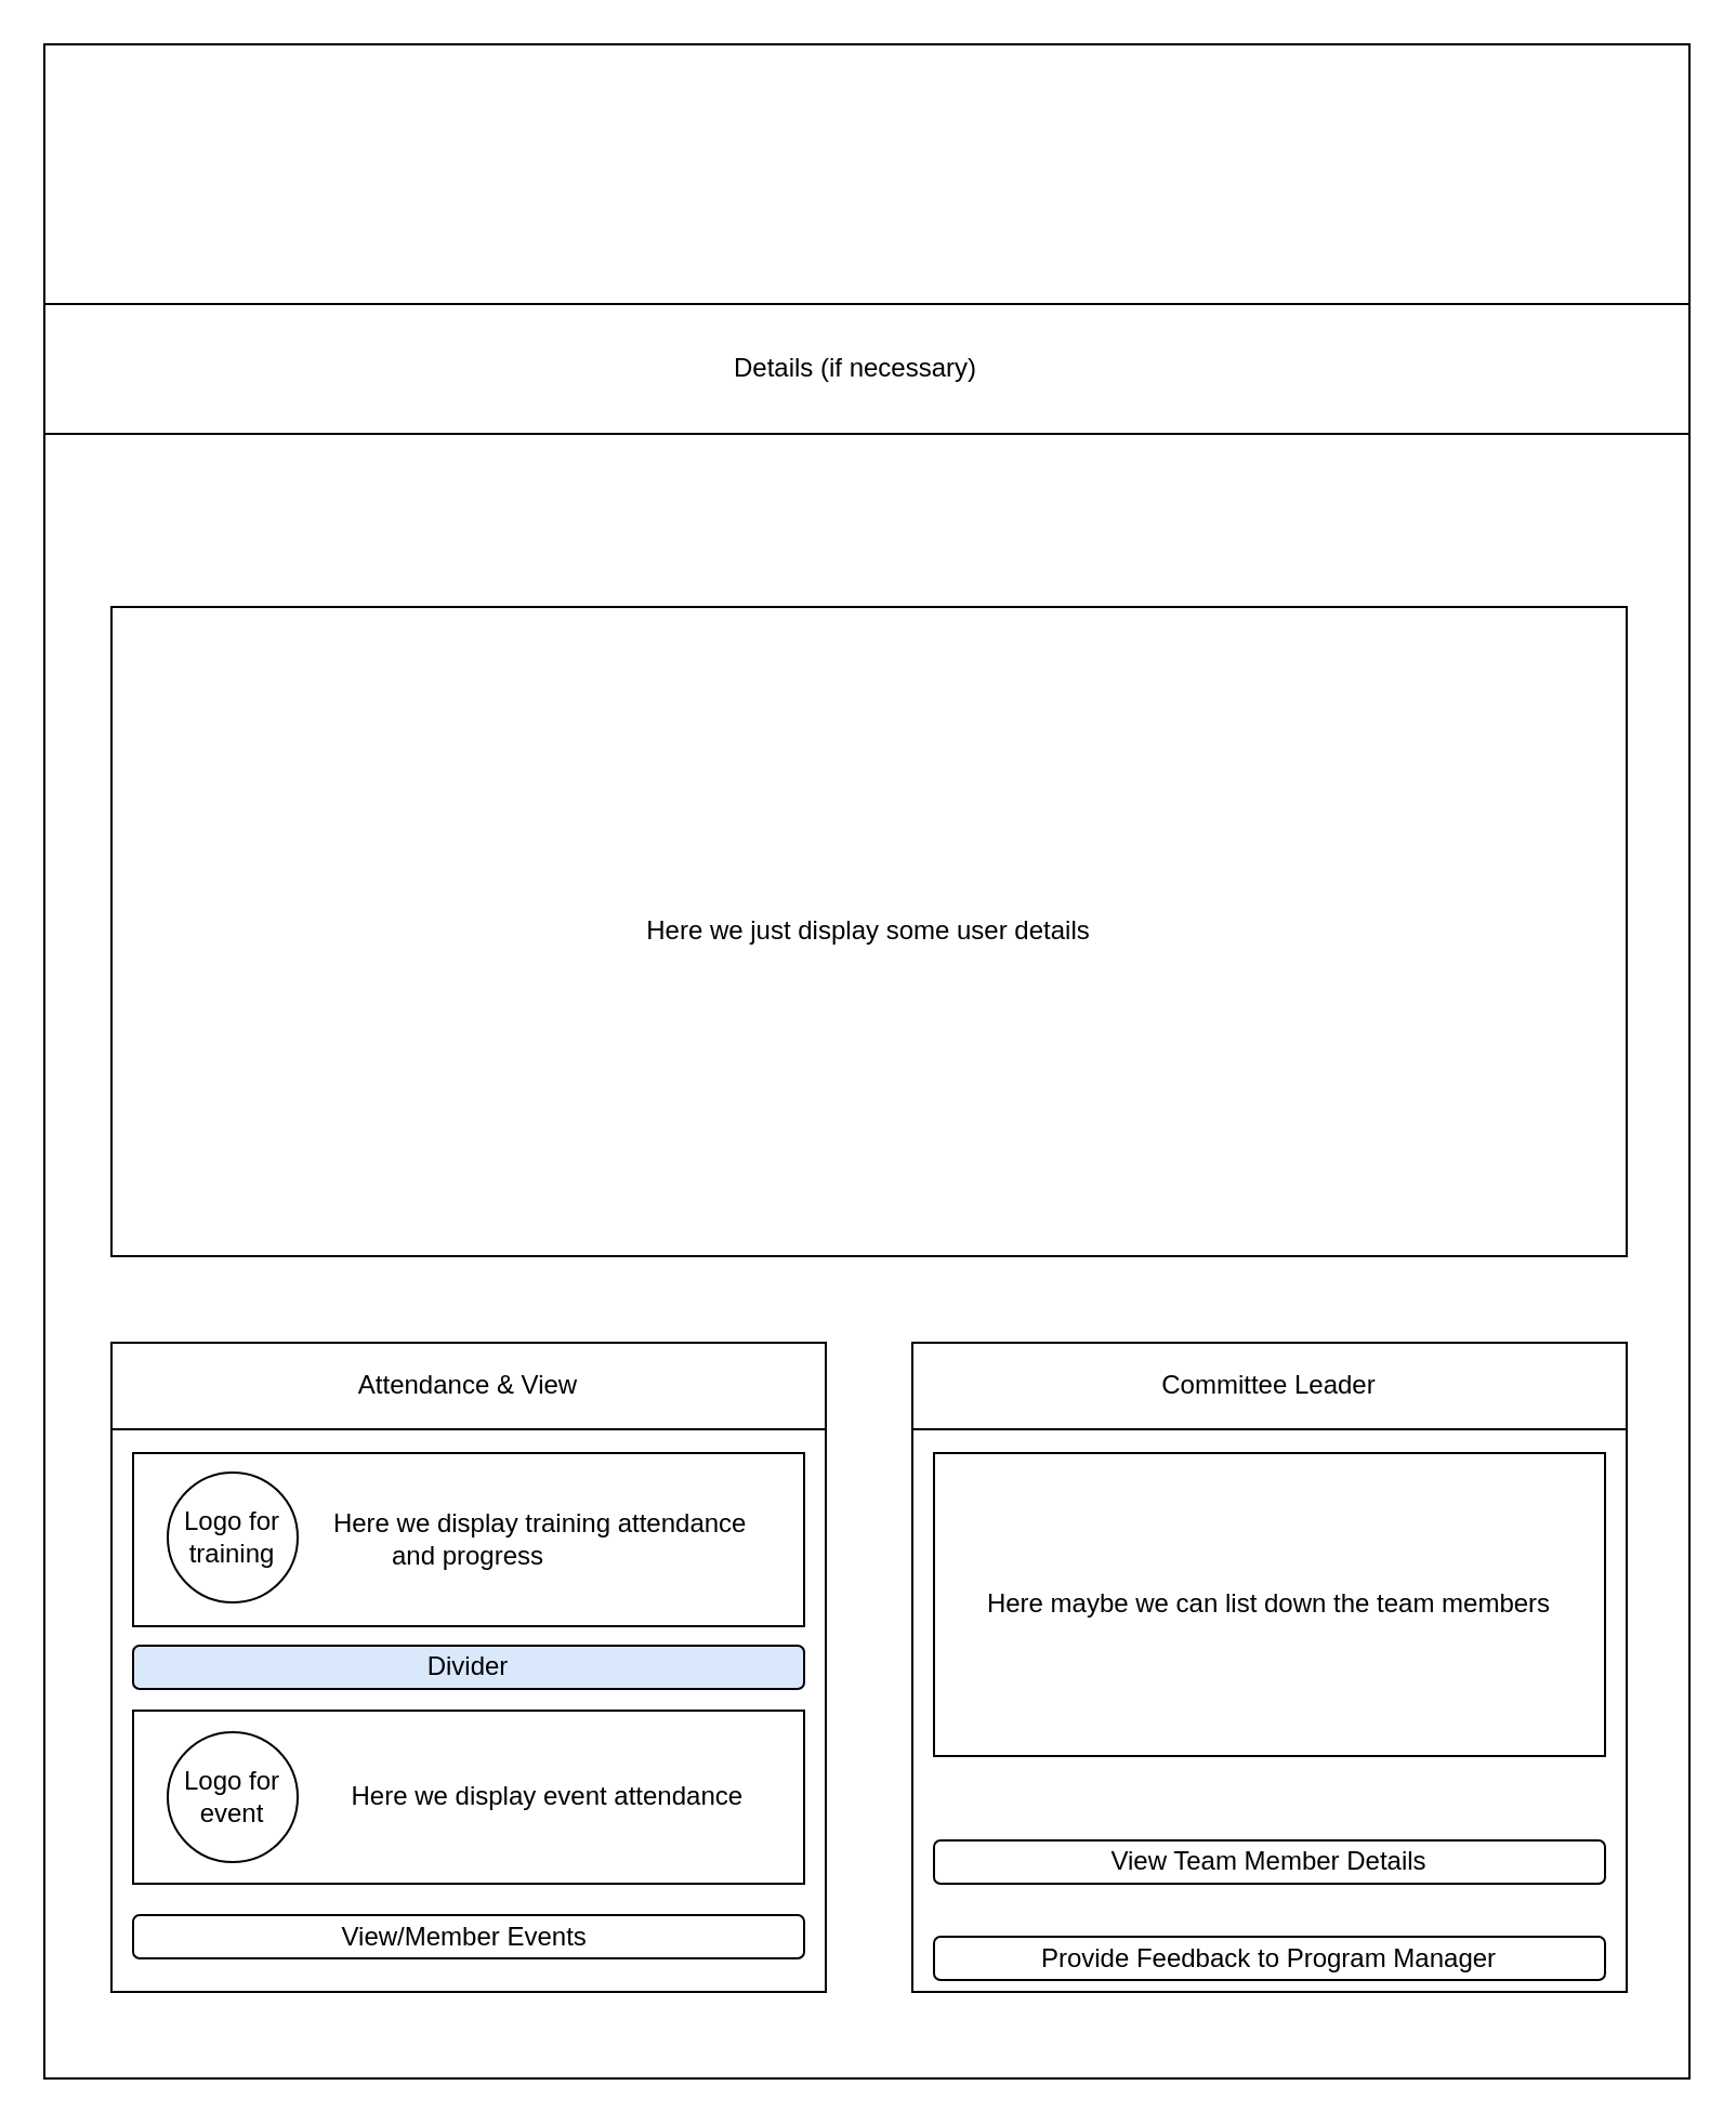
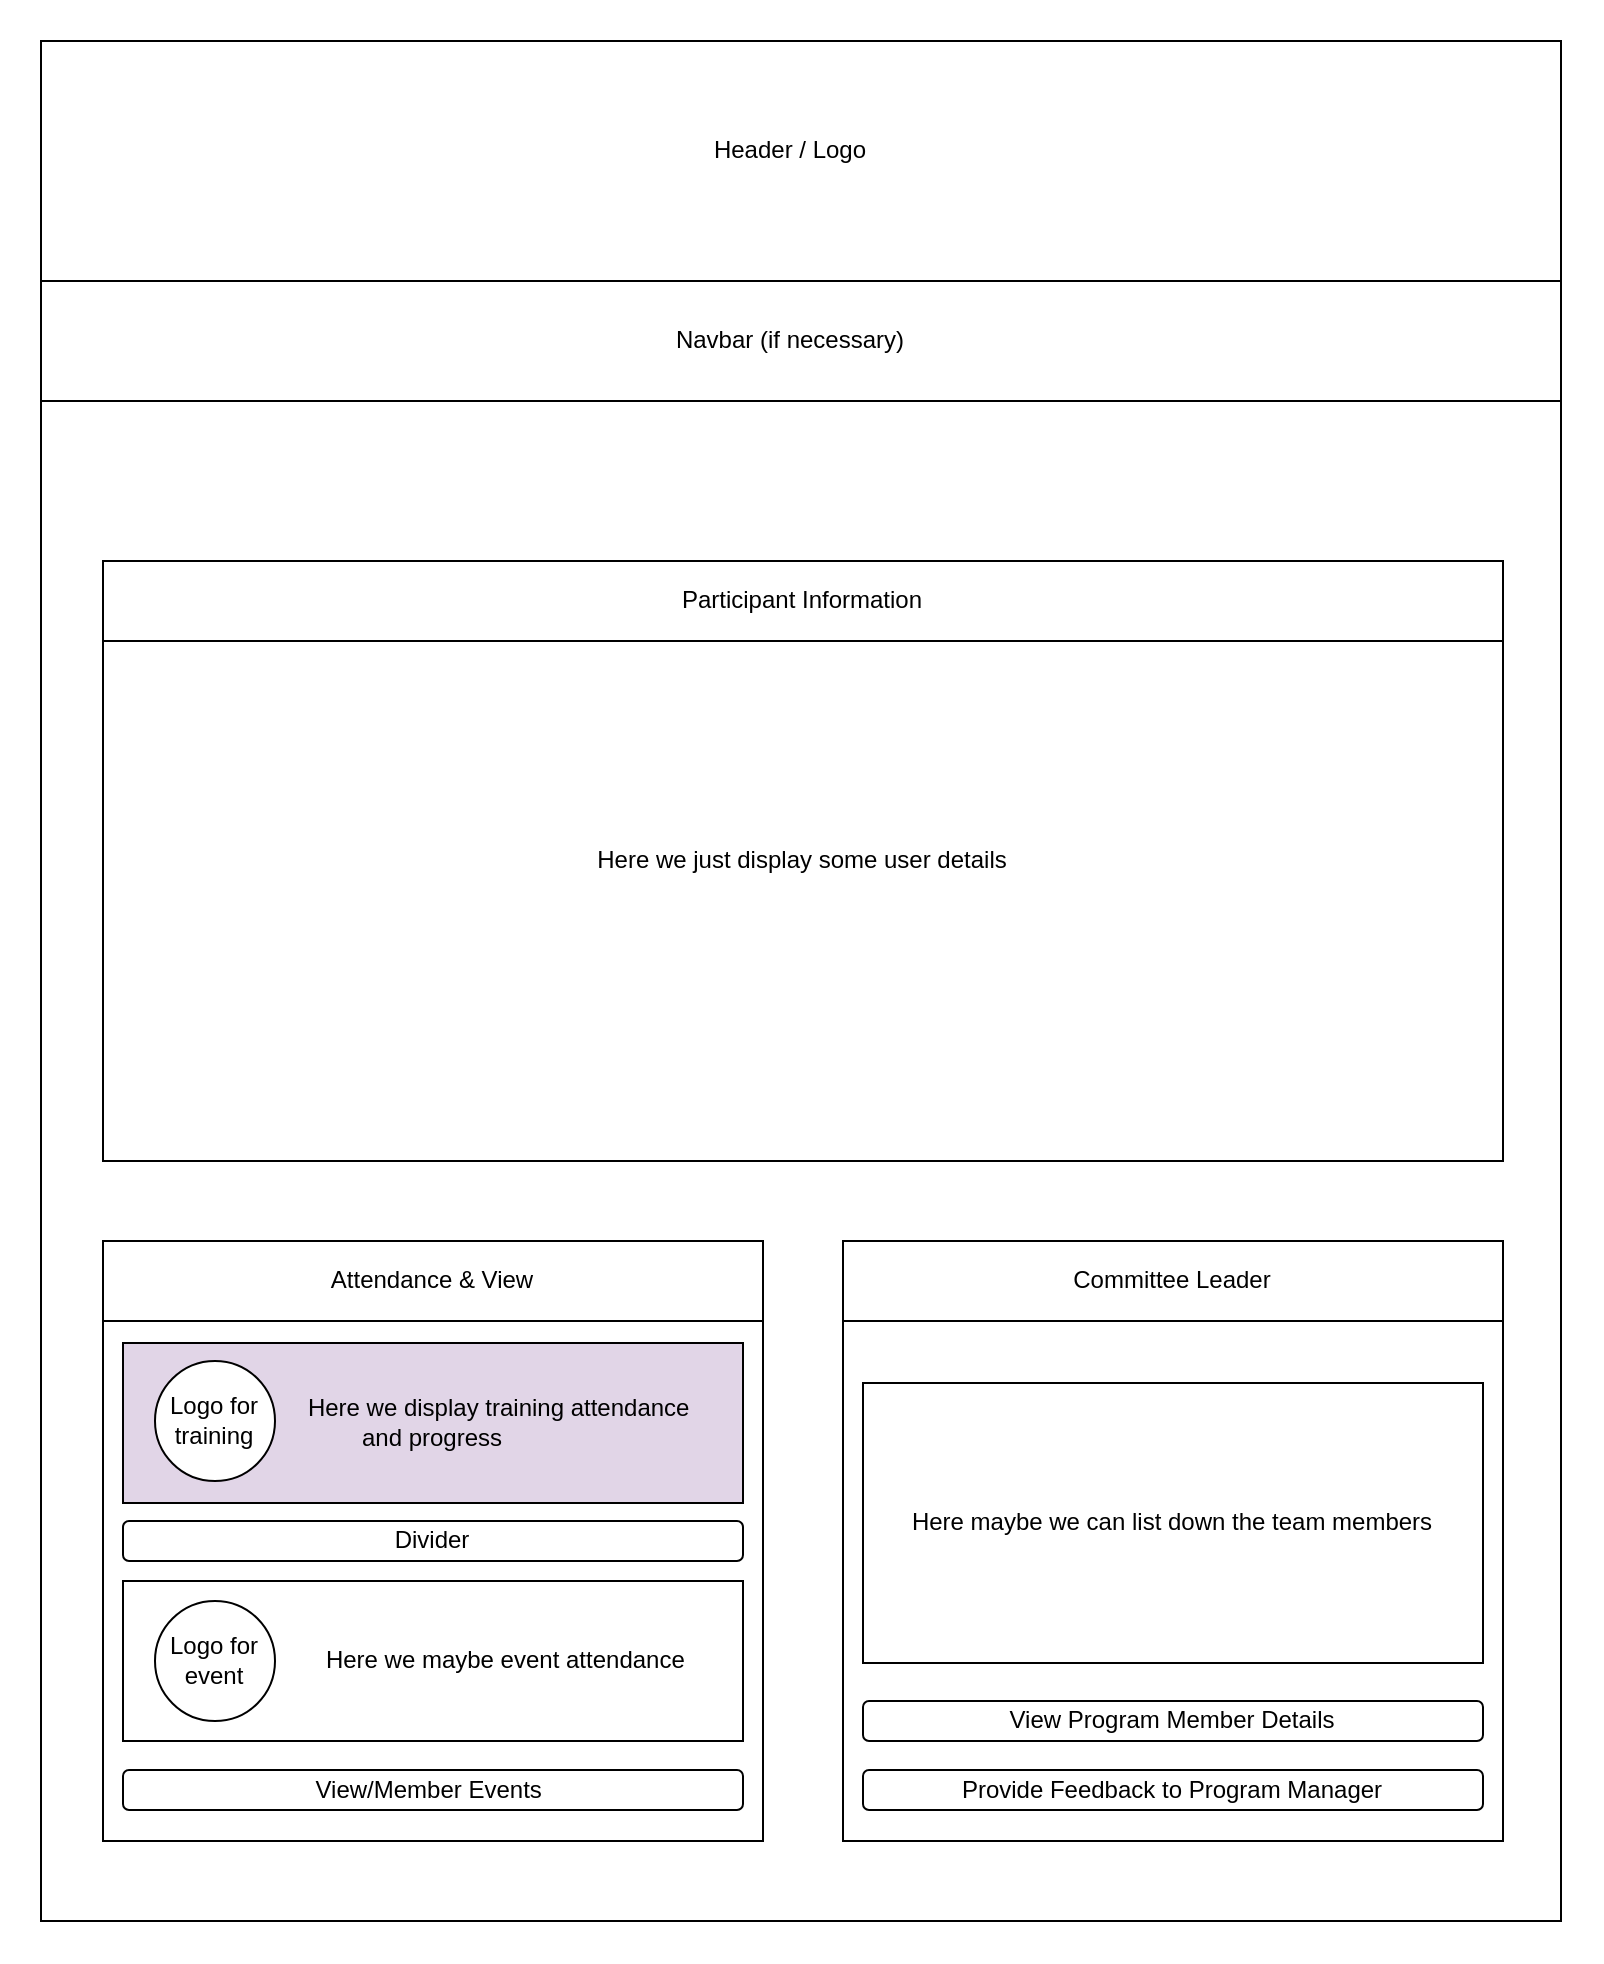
+ <mxCell id="4" value="Header / Logo" style="text;html=1;strokeColor=none;fillColor=none;align=center;verticalAlign=middle;whiteSpace=wrap;rounded=0;" vertex="1" parent="1"><mxGeometry x="327" y="50" width="136" height="50" as="geometry" /></mxCell>
- <mxCell id="5" value="Details (if necessary)" style="text;html=1;strokeColor=none;fillColor=none;align=center;verticalAlign=middle;whiteSpace=wrap;rounded=0;" vertex="1" parent="1"><mxGeometry x="307" y="160" width="176" height="20" as="geometry" /></mxCell>
+ <mxCell id="5" value="Navbar (if necessary)" style="text;html=1;strokeColor=none;fillColor=none;align=center;verticalAlign=middle;whiteSpace=wrap;rounded=0;" vertex="1" parent="1"><mxGeometry x="307" y="160" width="176" height="20" as="geometry" /></mxCell>
+ <mxCell id="8" value="Participant Information" style="rounded=0;whiteSpace=wrap;html=1;" vertex="1" parent="1"><mxGeometry x="51" y="280" width="700" height="40" as="geometry" /></mxCell>
- <mxCell id="10" value="&amp;nbsp; &amp;nbsp; &amp;nbsp; &amp;nbsp; &amp;nbsp; &amp;nbsp; &amp;nbsp; &amp;nbsp; &amp;nbsp; &amp;nbsp; Here we display training attendance&lt;br&gt;and progress" style="rounded=0;whiteSpace=wrap;html=1;" vertex="1" parent="1"><mxGeometry x="61" y="671" width="310" height="80" as="geometry" /></mxCell>
+ <mxCell id="10" value="&amp;nbsp; &amp;nbsp; &amp;nbsp; &amp;nbsp; &amp;nbsp; &amp;nbsp; &amp;nbsp; &amp;nbsp; &amp;nbsp; &amp;nbsp; Here we display training attendance&lt;br&gt;and progress" style="rounded=0;whiteSpace=wrap;html=1;fillColor=#e1d5e7;" vertex="1" parent="1"><mxGeometry x="61" y="671" width="310" height="80" as="geometry" /></mxCell>
- <mxCell id="18" value="Here maybe we can list down the team members" style="rounded=0;whiteSpace=wrap;html=1;" vertex="1" parent="1"><mxGeometry x="431" y="671" width="310" height="140" as="geometry" /></mxCell>
+ <mxCell id="18" value="Here maybe we can list down the team members" style="rounded=0;whiteSpace=wrap;html=1;" vertex="1" parent="1"><mxGeometry x="431" y="691" width="310" height="140" as="geometry" /></mxCell>
- <mxCell id="12" value="Divider" style="rounded=1;whiteSpace=wrap;html=1;fillColor=#dae8fc;" vertex="1" parent="1"><mxGeometry x="61" y="760" width="310" height="20" as="geometry" /></mxCell>
+ <mxCell id="12" value="Divider" style="rounded=1;whiteSpace=wrap;html=1;" vertex="1" parent="1"><mxGeometry x="61" y="760" width="310" height="20" as="geometry" /></mxCell>
- <mxCell id="11" value="&amp;nbsp; &amp;nbsp; &amp;nbsp; &amp;nbsp; &amp;nbsp; &amp;nbsp; &amp;nbsp; &amp;nbsp; &amp;nbsp; &amp;nbsp; &amp;nbsp; Here we display event attendance" style="rounded=0;whiteSpace=wrap;html=1;" vertex="1" parent="1"><mxGeometry x="61" y="790" width="310" height="80" as="geometry" /></mxCell>
+ <mxCell id="11" value="&amp;nbsp; &amp;nbsp; &amp;nbsp; &amp;nbsp; &amp;nbsp; &amp;nbsp; &amp;nbsp; &amp;nbsp; &amp;nbsp; &amp;nbsp; &amp;nbsp; Here we maybe event attendance" style="rounded=0;whiteSpace=wrap;html=1;" vertex="1" parent="1"><mxGeometry x="61" y="790" width="310" height="80" as="geometry" /></mxCell>
- <mxCell id="20" value="View Team Member Details" style="rounded=1;whiteSpace=wrap;html=1;" vertex="1" parent="1"><mxGeometry x="431" y="850" width="310" height="20" as="geometry" /></mxCell>
+ <mxCell id="20" value="View Program Member Details" style="rounded=1;whiteSpace=wrap;html=1;" vertex="1" parent="1"><mxGeometry x="431" y="850" width="310" height="20" as="geometry" /></mxCell>
- <mxCell id="19" value="Provide Feedback to Program Manager" style="rounded=1;whiteSpace=wrap;html=1;" vertex="1" parent="1"><mxGeometry x="431" y="894.5" width="310" height="20" as="geometry" /></mxCell>
+ <mxCell id="19" value="Provide Feedback to Program Manager" style="rounded=1;whiteSpace=wrap;html=1;" vertex="1" parent="1"><mxGeometry x="431" y="884.5" width="310" height="20" as="geometry" /></mxCell>
